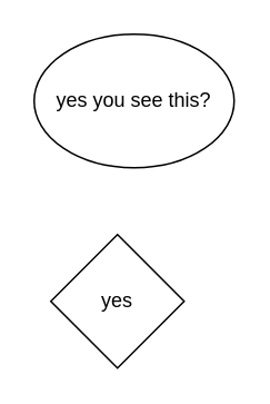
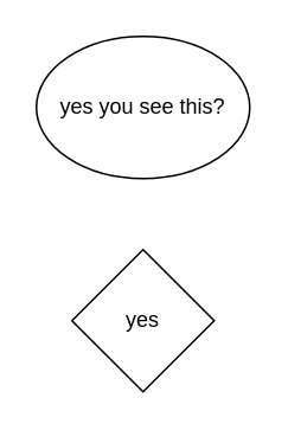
- <mxCell id="3" value="yes" style="rhombus;whiteSpace=wrap;html=1;" vertex="1" parent="1"><mxGeometry x="30" y="140" width="80" height="80" as="geometry" /></mxCell>
+ <mxCell id="3" value="yes" style="rhombus;whiteSpace=wrap;html=1;" vertex="1" parent="1"><mxGeometry x="40" y="140" width="80" height="80" as="geometry" /></mxCell>
